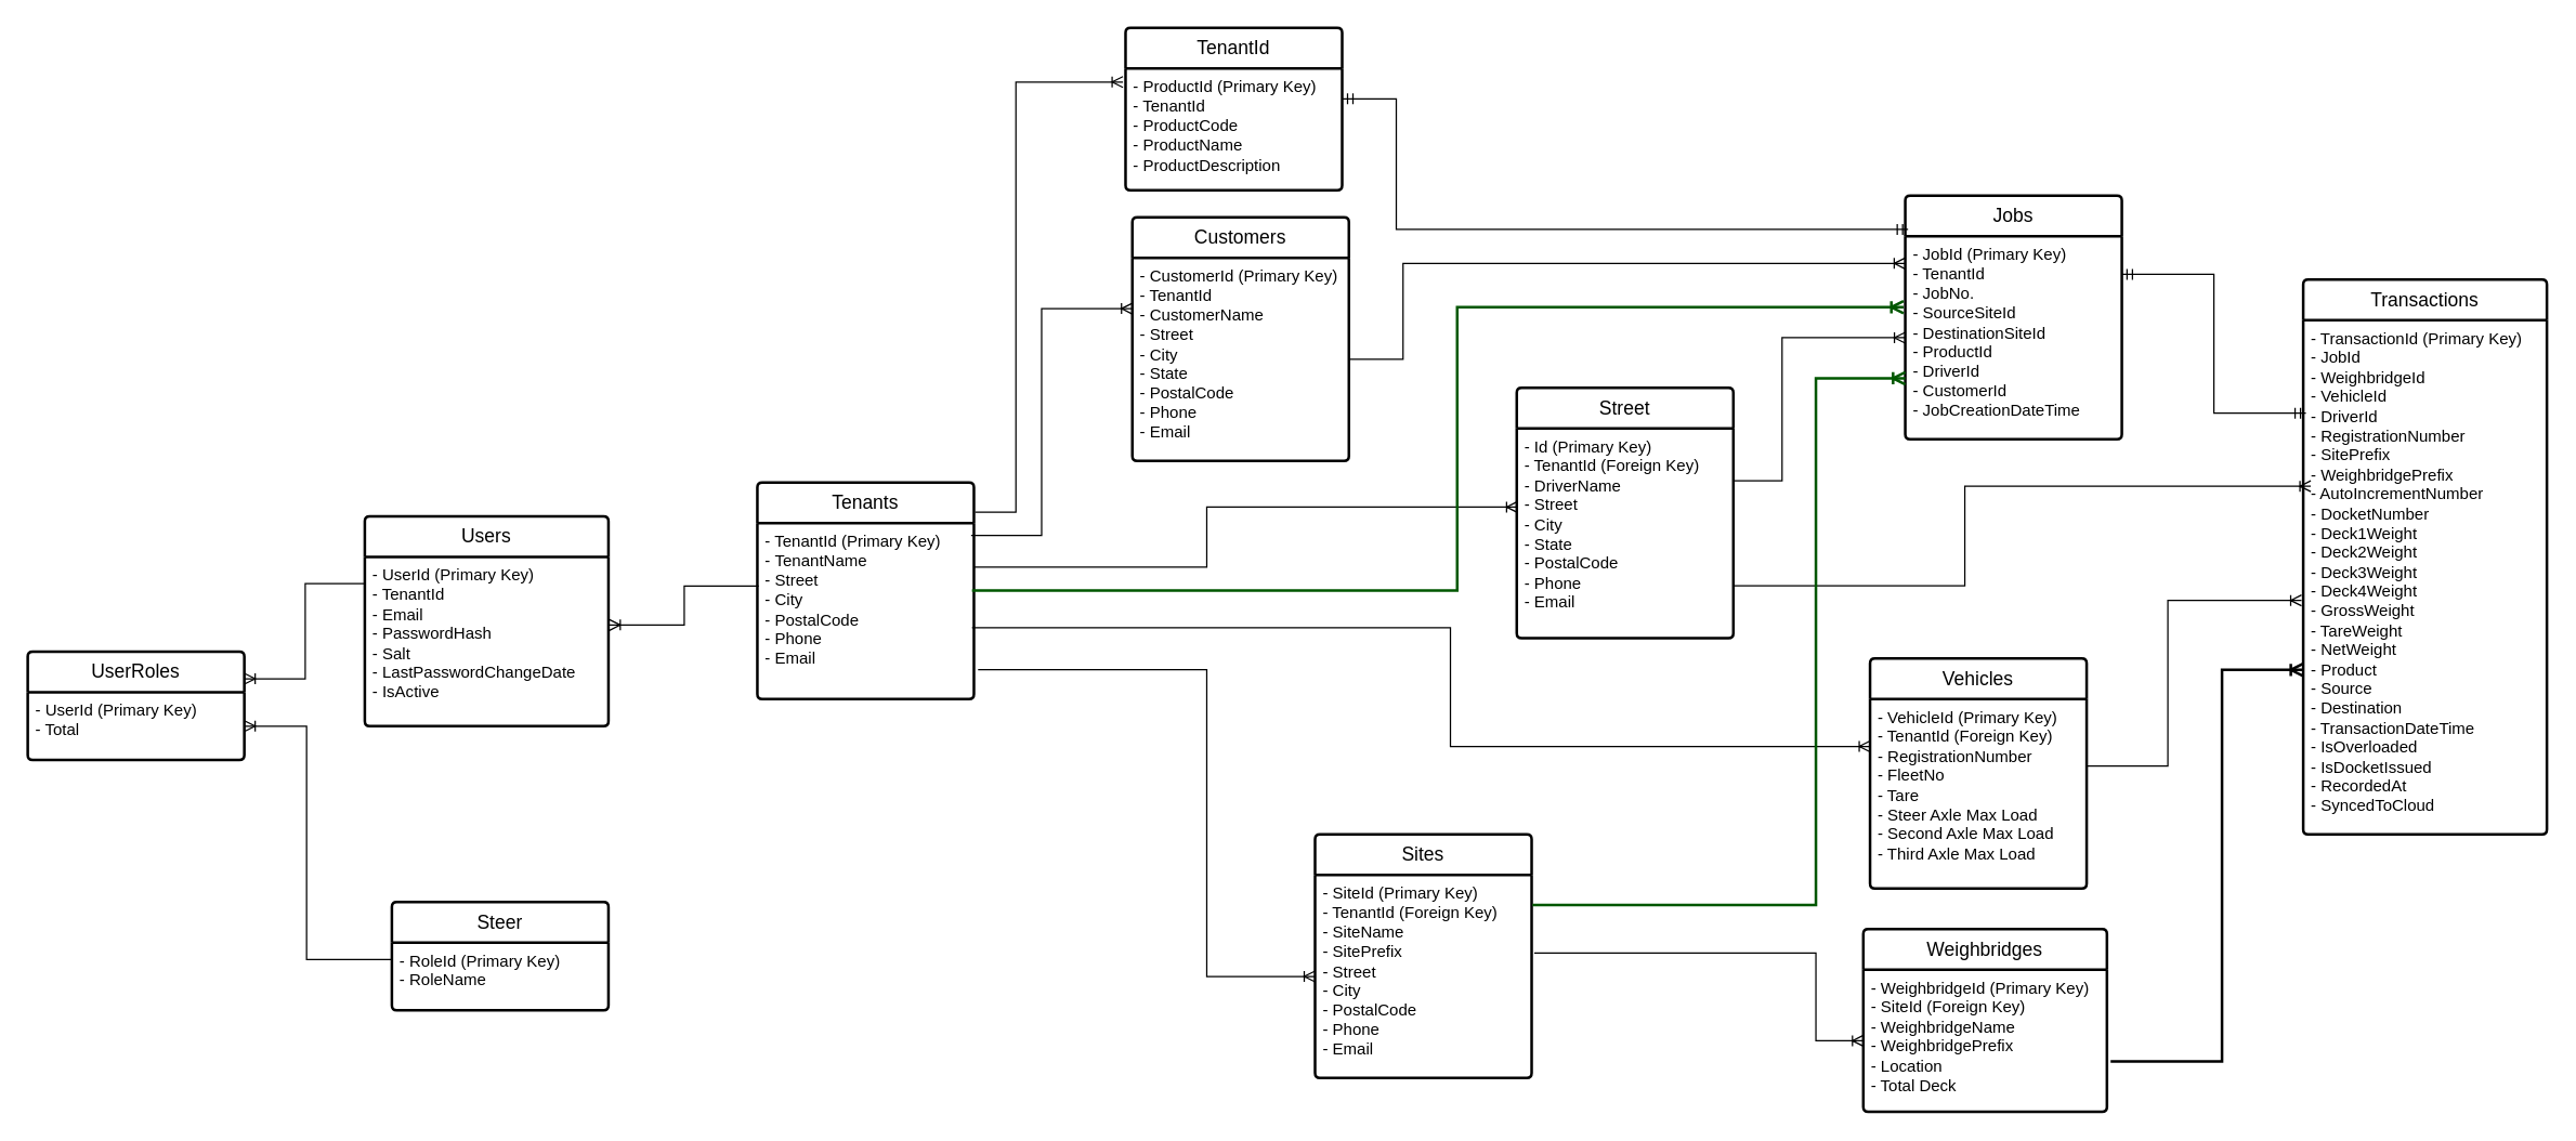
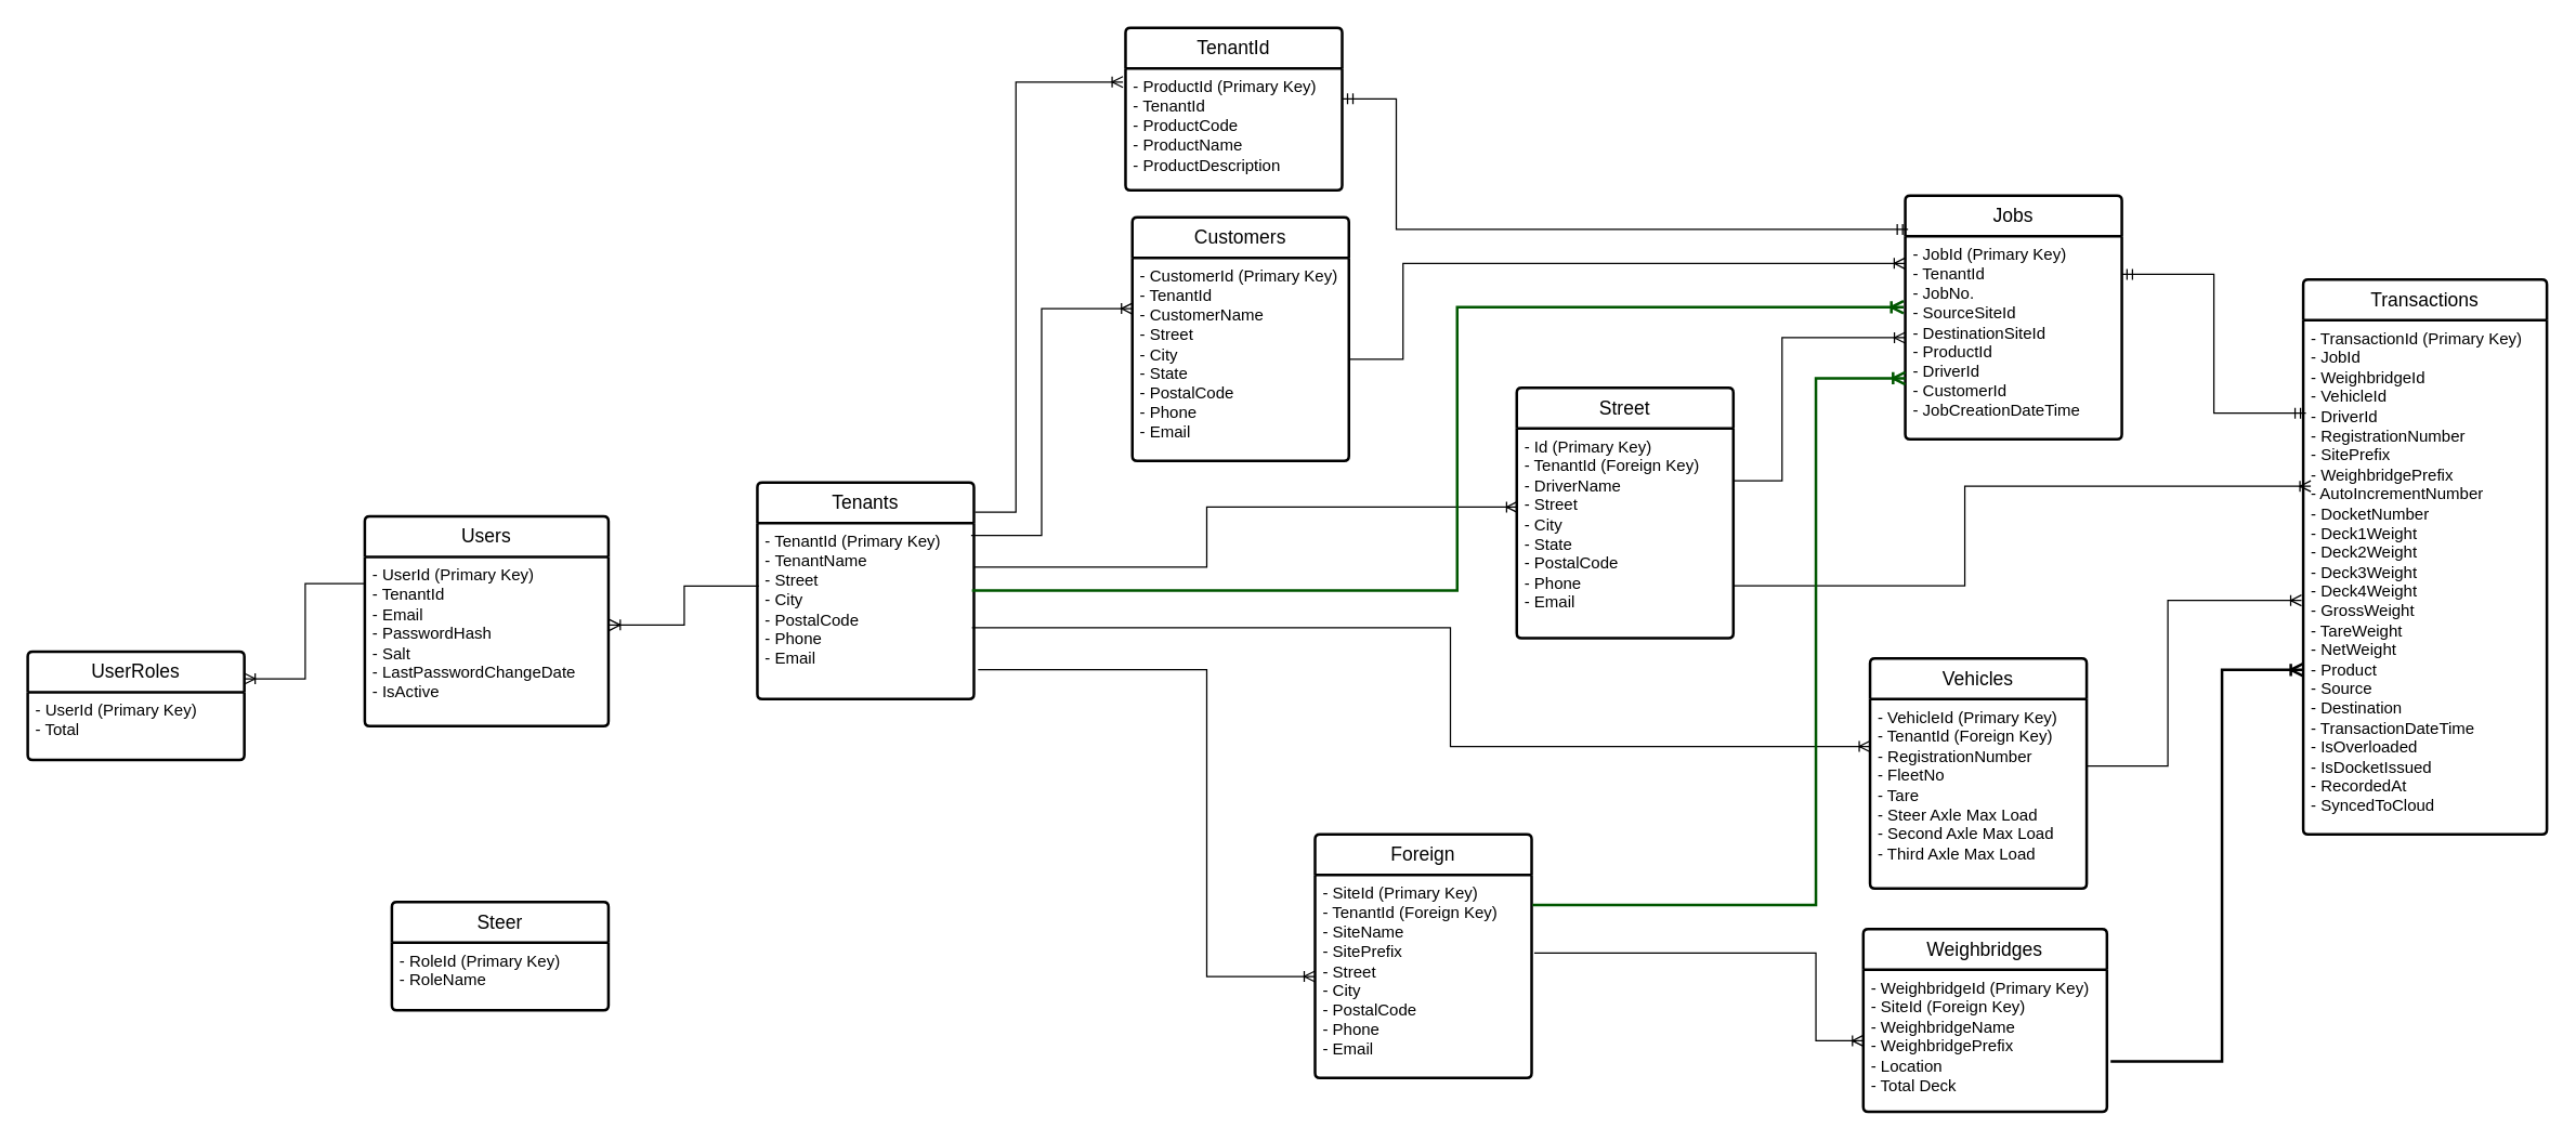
- <mxCell id="20" value="" style="fontSize=12;html=1;endArrow=ERoneToMany;rounded=0;entryX=1;entryY=0.5;entryDx=0;entryDy=0;exitX=0;exitY=0.25;exitDx=0;exitDy=0;edgeStyle=elbowEdgeStyle;" parent="1" source="25" target="31" edge="1"><mxGeometry width="100" height="100" relative="1" as="geometry"><mxPoint x="376.24" y="406.45" as="sourcePoint" /><mxPoint x="70" y="136" as="targetPoint" /><Array as="points"><mxPoint x="226" y="626" /></Array></mxGeometry></mxCell>
- <mxCell id="6" value="Sites" style="swimlane;childLayout=stackLayout;horizontal=1;startSize=30;horizontalStack=0;rounded=1;fontSize=14;fontStyle=0;strokeWidth=2;resizeParent=0;resizeLast=1;shadow=0;dashed=0;align=center;arcSize=4;whiteSpace=wrap;html=1;" parent="1" vertex="1"><mxGeometry x="971" y="616" width="160" height="180" as="geometry" /></mxCell>
+ <mxCell id="6" value="Foreign" style="swimlane;childLayout=stackLayout;horizontal=1;startSize=30;horizontalStack=0;rounded=1;fontSize=14;fontStyle=0;strokeWidth=2;resizeParent=0;resizeLast=1;shadow=0;dashed=0;align=center;arcSize=4;whiteSpace=wrap;html=1;" parent="1" vertex="1"><mxGeometry x="971" y="616" width="160" height="180" as="geometry" /></mxCell>
